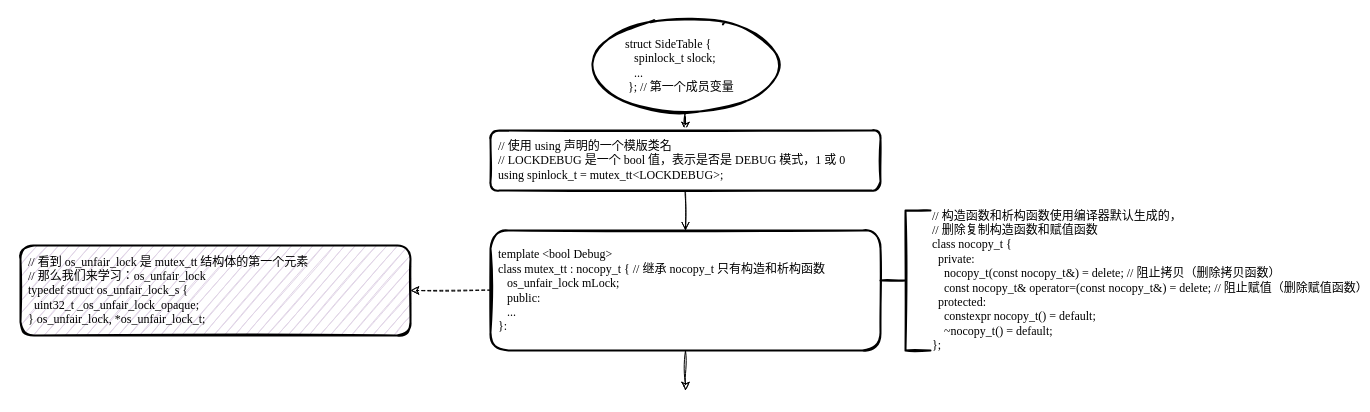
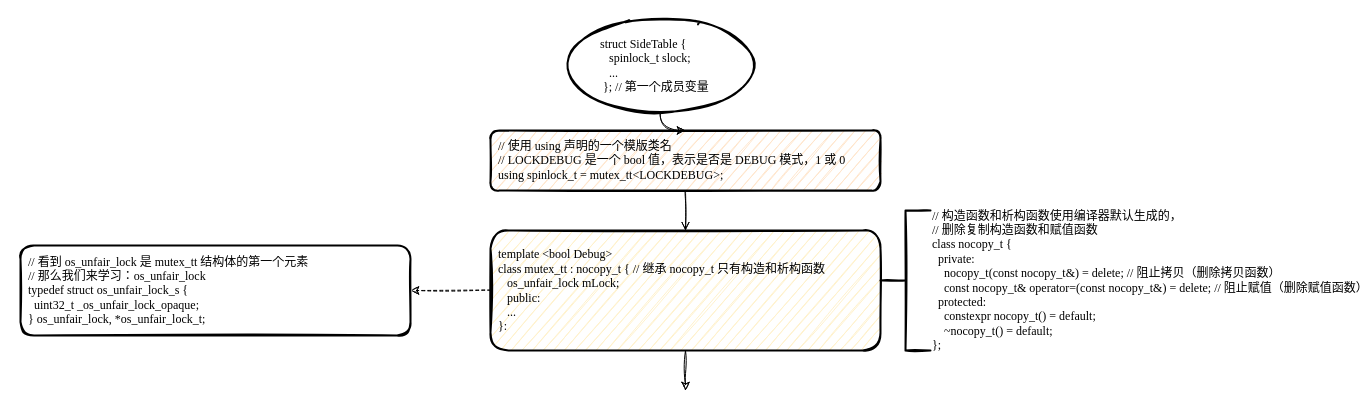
- <mxCell id="3" value="&lt;div&gt;&amp;nbsp; &amp;nbsp; &amp;nbsp; &amp;nbsp; &amp;nbsp; &amp;nbsp; struct SideTable {&lt;/div&gt;&lt;div&gt;&amp;nbsp; &amp;nbsp; &amp;nbsp; &amp;nbsp; &amp;nbsp; &amp;nbsp; &amp;nbsp; &amp;nbsp;spinlock_t slock;&lt;/div&gt;&lt;div&gt;&amp;nbsp; &amp;nbsp; &amp;nbsp; &amp;nbsp; &amp;nbsp; &amp;nbsp; &amp;nbsp; &amp;nbsp;...&lt;/div&gt;&lt;div&gt;&amp;nbsp; &amp;nbsp; &amp;nbsp; &amp;nbsp; &amp;nbsp; &amp;nbsp; &amp;nbsp;}; // 第一个成员变量&lt;/div&gt;" style="strokeWidth=2;html=1;shape=mxgraph.flowchart.start_1;whiteSpace=wrap;fontFamily=Comic Sans MS;labelBorderColor=none;labelBackgroundColor=none;align=left;sketch=1;rounded=1;" vertex="1" parent="1"><mxGeometry x="587" y="20" width="196" height="90" as="geometry" /></mxCell>
+ <mxCell id="3" value="&lt;div&gt;&amp;nbsp; &amp;nbsp; &amp;nbsp; &amp;nbsp; &amp;nbsp; &amp;nbsp; struct SideTable {&lt;/div&gt;&lt;div&gt;&amp;nbsp; &amp;nbsp; &amp;nbsp; &amp;nbsp; &amp;nbsp; &amp;nbsp; &amp;nbsp; &amp;nbsp;spinlock_t slock;&lt;/div&gt;&lt;div&gt;&amp;nbsp; &amp;nbsp; &amp;nbsp; &amp;nbsp; &amp;nbsp; &amp;nbsp; &amp;nbsp; &amp;nbsp;...&lt;/div&gt;&lt;div&gt;&amp;nbsp; &amp;nbsp; &amp;nbsp; &amp;nbsp; &amp;nbsp; &amp;nbsp; &amp;nbsp;}; // 第一个成员变量&lt;/div&gt;" style="strokeWidth=2;html=1;shape=mxgraph.flowchart.start_1;whiteSpace=wrap;fontFamily=Comic Sans MS;labelBorderColor=none;labelBackgroundColor=none;align=left;sketch=1;rounded=1;" vertex="1" parent="1"><mxGeometry x="562" y="20" width="196" height="90" as="geometry" /></mxCell>
- <mxCell id="5" value="&amp;nbsp; // 使用 using 声明的一个模版类名&lt;br&gt;&amp;nbsp; //&amp;nbsp;LOCKDEBUG 是一个 bool 值，表示是否是 DEBUG 模式，1 或 0&lt;br&gt;&amp;nbsp; using spinlock_t = mutex_tt&amp;lt;LOCKDEBUG&amp;gt;;" style="whiteSpace=wrap;html=1;fontFamily=Comic Sans MS;align=left;strokeWidth=2;sketch=1;rounded=1;" vertex="1" parent="1"><mxGeometry x="490" y="130" width="390" height="60" as="geometry" /></mxCell>
+ <mxCell id="5" value="&amp;nbsp; // 使用 using 声明的一个模版类名&lt;br&gt;&amp;nbsp; //&amp;nbsp;LOCKDEBUG 是一个 bool 值，表示是否是 DEBUG 模式，1 或 0&lt;br&gt;&amp;nbsp; using spinlock_t = mutex_tt&amp;lt;LOCKDEBUG&amp;gt;;" style="whiteSpace=wrap;html=1;fontFamily=Comic Sans MS;align=left;strokeWidth=2;sketch=1;rounded=1;fillColor=#ffe6cc;" vertex="1" parent="1"><mxGeometry x="490" y="130" width="390" height="60" as="geometry" /></mxCell>
- <mxCell id="10" value="&amp;nbsp; // 看到 os_unfair_lock 是 mutex_tt 结构体的第一个元素&lt;br&gt;&amp;nbsp; // 那么我们来学习：os_unfair_lock&lt;br&gt;&lt;div&gt;&amp;nbsp; typedef struct os_unfair_lock_s {&lt;/div&gt;&lt;div&gt;&lt;span&gt;&lt;/span&gt;&amp;nbsp; &amp;nbsp; uint32_t _os_unfair_lock_opaque;&lt;/div&gt;&lt;div&gt;&amp;nbsp; } os_unfair_lock, *os_unfair_lock_t;&lt;/div&gt;" style="whiteSpace=wrap;html=1;fontFamily=Comic Sans MS;align=left;strokeWidth=2;sketch=1;rounded=1;fillColor=#e1d5e7;" vertex="1" parent="1"><mxGeometry x="20" y="245" width="390" height="90" as="geometry" /></mxCell>
+ <mxCell id="10" value="&amp;nbsp; // 看到 os_unfair_lock 是 mutex_tt 结构体的第一个元素&lt;br&gt;&amp;nbsp; // 那么我们来学习：os_unfair_lock&lt;br&gt;&lt;div&gt;&amp;nbsp; typedef struct os_unfair_lock_s {&lt;/div&gt;&lt;div&gt;&lt;span&gt;&lt;/span&gt;&amp;nbsp; &amp;nbsp; uint32_t _os_unfair_lock_opaque;&lt;/div&gt;&lt;div&gt;&amp;nbsp; } os_unfair_lock, *os_unfair_lock_t;&lt;/div&gt;" style="whiteSpace=wrap;html=1;fontFamily=Comic Sans MS;align=left;strokeWidth=2;sketch=1;rounded=1;" vertex="1" parent="1"><mxGeometry x="20" y="245" width="390" height="90" as="geometry" /></mxCell>
- <mxCell id="8" value="&lt;div&gt;&amp;nbsp; template &amp;lt;bool Debug&amp;gt;&lt;/div&gt;&lt;div&gt;&amp;nbsp; class mutex_tt : nocopy_t { // 继承 nocopy_t 只有构造和析构函数&lt;/div&gt;&lt;div&gt;&amp;nbsp; &amp;nbsp; &amp;nbsp;os_unfair_lock mLock;&lt;/div&gt;&lt;div&gt;&amp;nbsp; &amp;nbsp; &amp;nbsp;public:&lt;/div&gt;&lt;div&gt;&amp;nbsp; &amp;nbsp; &amp;nbsp;...&lt;/div&gt;&lt;div&gt;&amp;nbsp; }:&lt;/div&gt;" style="whiteSpace=wrap;html=1;fontFamily=Comic Sans MS;align=left;strokeWidth=2;sketch=1;rounded=1;" vertex="1" parent="1"><mxGeometry x="490" y="230" width="390" height="120" as="geometry" /></mxCell>
+ <mxCell id="8" value="&lt;div&gt;&amp;nbsp; template &amp;lt;bool Debug&amp;gt;&lt;/div&gt;&lt;div&gt;&amp;nbsp; class mutex_tt : nocopy_t { // 继承 nocopy_t 只有构造和析构函数&lt;/div&gt;&lt;div&gt;&amp;nbsp; &amp;nbsp; &amp;nbsp;os_unfair_lock mLock;&lt;/div&gt;&lt;div&gt;&amp;nbsp; &amp;nbsp; &amp;nbsp;public:&lt;/div&gt;&lt;div&gt;&amp;nbsp; &amp;nbsp; &amp;nbsp;...&lt;/div&gt;&lt;div&gt;&amp;nbsp; }:&lt;/div&gt;" style="whiteSpace=wrap;html=1;fontFamily=Comic Sans MS;align=left;strokeWidth=2;sketch=1;rounded=1;fillColor=#fff2cc;" vertex="1" parent="1"><mxGeometry x="490" y="230" width="390" height="120" as="geometry" /></mxCell>
